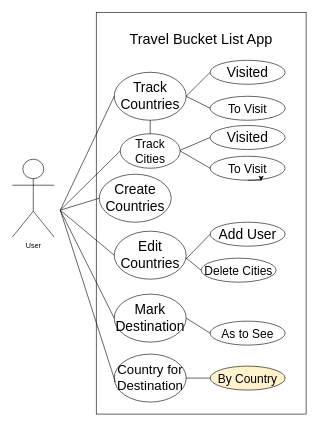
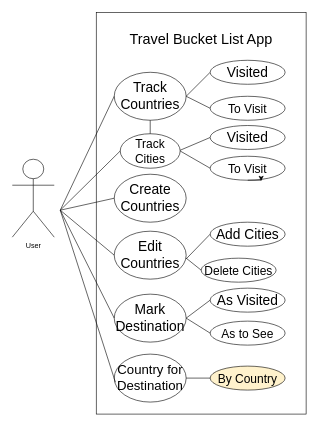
- <mxCell id="14" value="&lt;font style=&quot;font-size: 23px&quot;&gt;Create Countries&lt;/font&gt;" style="ellipse;whiteSpace=wrap;html=1;" vertex="1" parent="1"><mxGeometry x="165" y="290" width="120" height="80" as="geometry" /></mxCell>
+ <mxCell id="14" value="&lt;font style=&quot;font-size: 23px&quot;&gt;Create Countries&lt;/font&gt;" style="ellipse;whiteSpace=wrap;html=1;" vertex="1" parent="1"><mxGeometry x="190" y="290" width="120" height="80" as="geometry" /></mxCell>
- <mxCell id="15" value="&lt;font style=&quot;font-size: 23px&quot;&gt;Add User&lt;/font&gt;" style="ellipse;whiteSpace=wrap;html=1;" vertex="1" parent="1"><mxGeometry x="350" y="370" width="125" height="40" as="geometry" /></mxCell>
+ <mxCell id="15" value="&lt;font style=&quot;font-size: 23px&quot;&gt;Add Cities&lt;/font&gt;" style="ellipse;whiteSpace=wrap;html=1;" vertex="1" parent="1"><mxGeometry x="350" y="370" width="125" height="40" as="geometry" /></mxCell>
+ <mxCell id="19" value="&lt;font style=&quot;font-size: 23px&quot;&gt;As Visited&lt;/font&gt;" style="ellipse;whiteSpace=wrap;html=1;" vertex="1" parent="1"><mxGeometry x="350" y="480" width="125" height="40" as="geometry" /></mxCell>
+ <mxCell id="34" value="" style="endArrow=none;html=1;entryX=0;entryY=0.5;entryDx=0;entryDy=0;exitX=1;exitY=0.5;exitDx=0;exitDy=0;" edge="1" parent="1" source="18" target="19"><mxGeometry width="50" height="50" relative="1" as="geometry"><mxPoint x="200" y="440" as="sourcePoint" /><mxPoint x="250" y="390" as="targetPoint" /></mxGeometry></mxCell>
